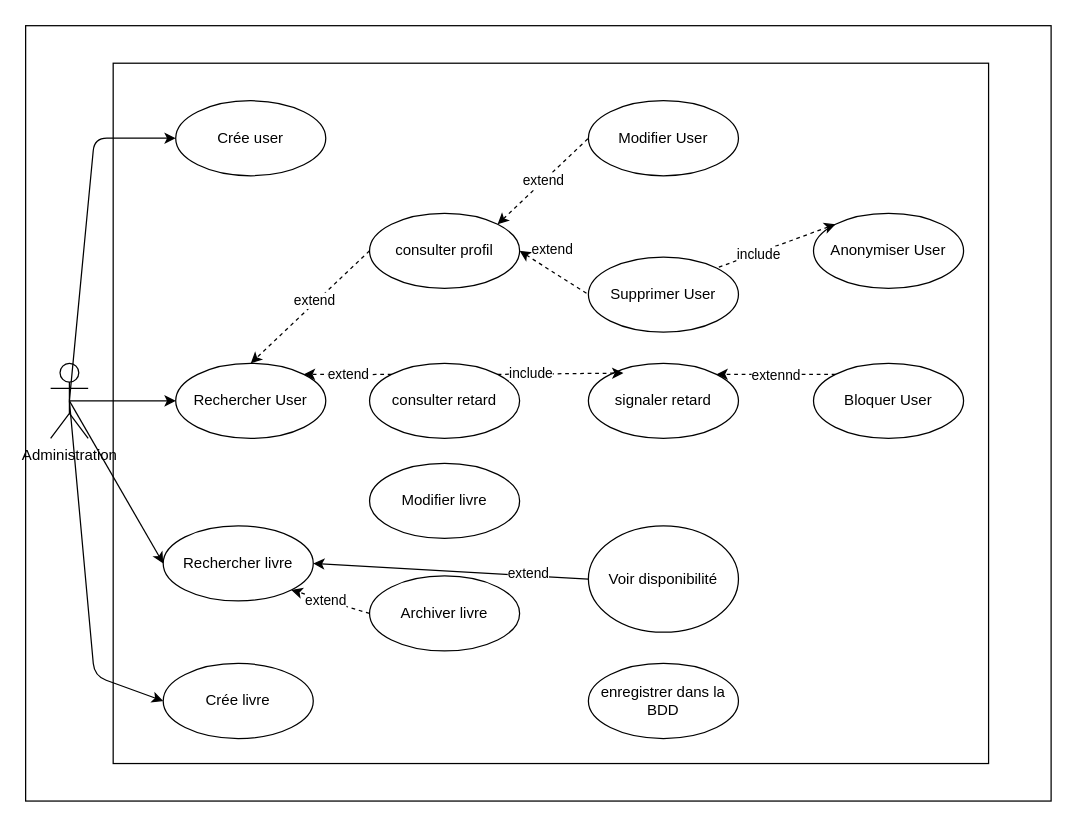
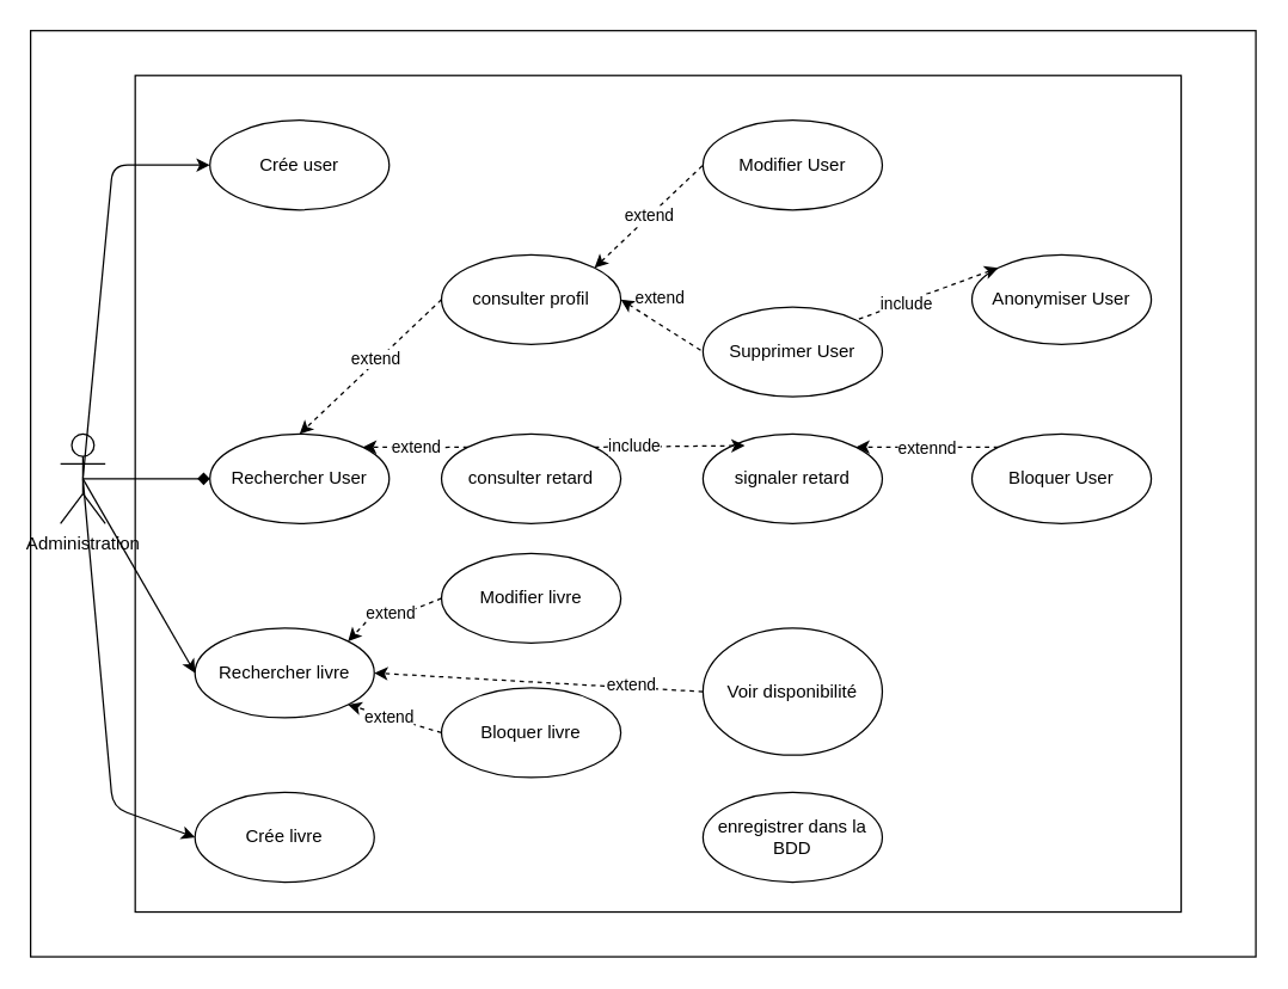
- <mxCell id="16" value="" style="endArrow=classic;html=1;entryX=0;entryY=0.5;entryDx=0;entryDy=0;exitX=0.5;exitY=0.5;exitDx=0;exitDy=0;exitPerimeter=0;" parent="1" source="4" target="14" edge="1"><mxGeometry width="50" height="50" relative="1" as="geometry"><mxPoint x="80" y="320" as="sourcePoint" /><mxPoint x="440" y="330" as="targetPoint" /></mxGeometry></mxCell>
+ <mxCell id="16" value="" style="endArrow=diamond;html=1;entryX=0;entryY=0.5;entryDx=0;entryDy=0;exitX=0.5;exitY=0.5;exitDx=0;exitDy=0;exitPerimeter=0;" parent="1" source="4" target="14" edge="1"><mxGeometry width="50" height="50" relative="1" as="geometry"><mxPoint x="80" y="320" as="sourcePoint" /><mxPoint x="440" y="330" as="targetPoint" /></mxGeometry></mxCell>
+ <mxCell id="34" value="extend" style="endArrow=classic;html=1;dashed=1;entryX=1;entryY=0;entryDx=0;entryDy=0;exitX=0;exitY=0.5;exitDx=0;exitDy=0;" parent="1" source="11" target="15" edge="1"><mxGeometry width="50" height="50" relative="1" as="geometry"><mxPoint x="480" y="380" as="sourcePoint" /><mxPoint x="530" y="330" as="targetPoint" /><Array as="points"><mxPoint x="270" y="410" /><mxPoint x="250" y="410" /></Array></mxGeometry></mxCell>
- <mxCell id="38" value="" style="endArrow=classic;html=1;exitX=0;exitY=0.5;exitDx=0;exitDy=0;entryX=1;entryY=0.5;entryDx=0;entryDy=0;dashed=0;" parent="1" source="37" target="15" edge="1"><mxGeometry width="50" height="50" relative="1" as="geometry"><mxPoint x="480" y="380" as="sourcePoint" /><mxPoint x="530" y="330" as="targetPoint" /></mxGeometry></mxCell>
+ <mxCell id="38" value="" style="endArrow=classic;html=1;exitX=0;exitY=0.5;exitDx=0;exitDy=0;entryX=1;entryY=0.5;entryDx=0;entryDy=0;dashed=1;" parent="1" source="37" target="15" edge="1"><mxGeometry width="50" height="50" relative="1" as="geometry"><mxPoint x="480" y="380" as="sourcePoint" /><mxPoint x="530" y="330" as="targetPoint" /></mxGeometry></mxCell>
- <mxCell id="12" value="Archiver livre" style="ellipse;whiteSpace=wrap;html=1;" parent="1" vertex="1"><mxGeometry x="295" y="460" width="120" height="60" as="geometry" /></mxCell>
+ <mxCell id="12" value="Bloquer livre" style="ellipse;whiteSpace=wrap;html=1;" parent="1" vertex="1"><mxGeometry x="295" y="460" width="120" height="60" as="geometry" /></mxCell>
